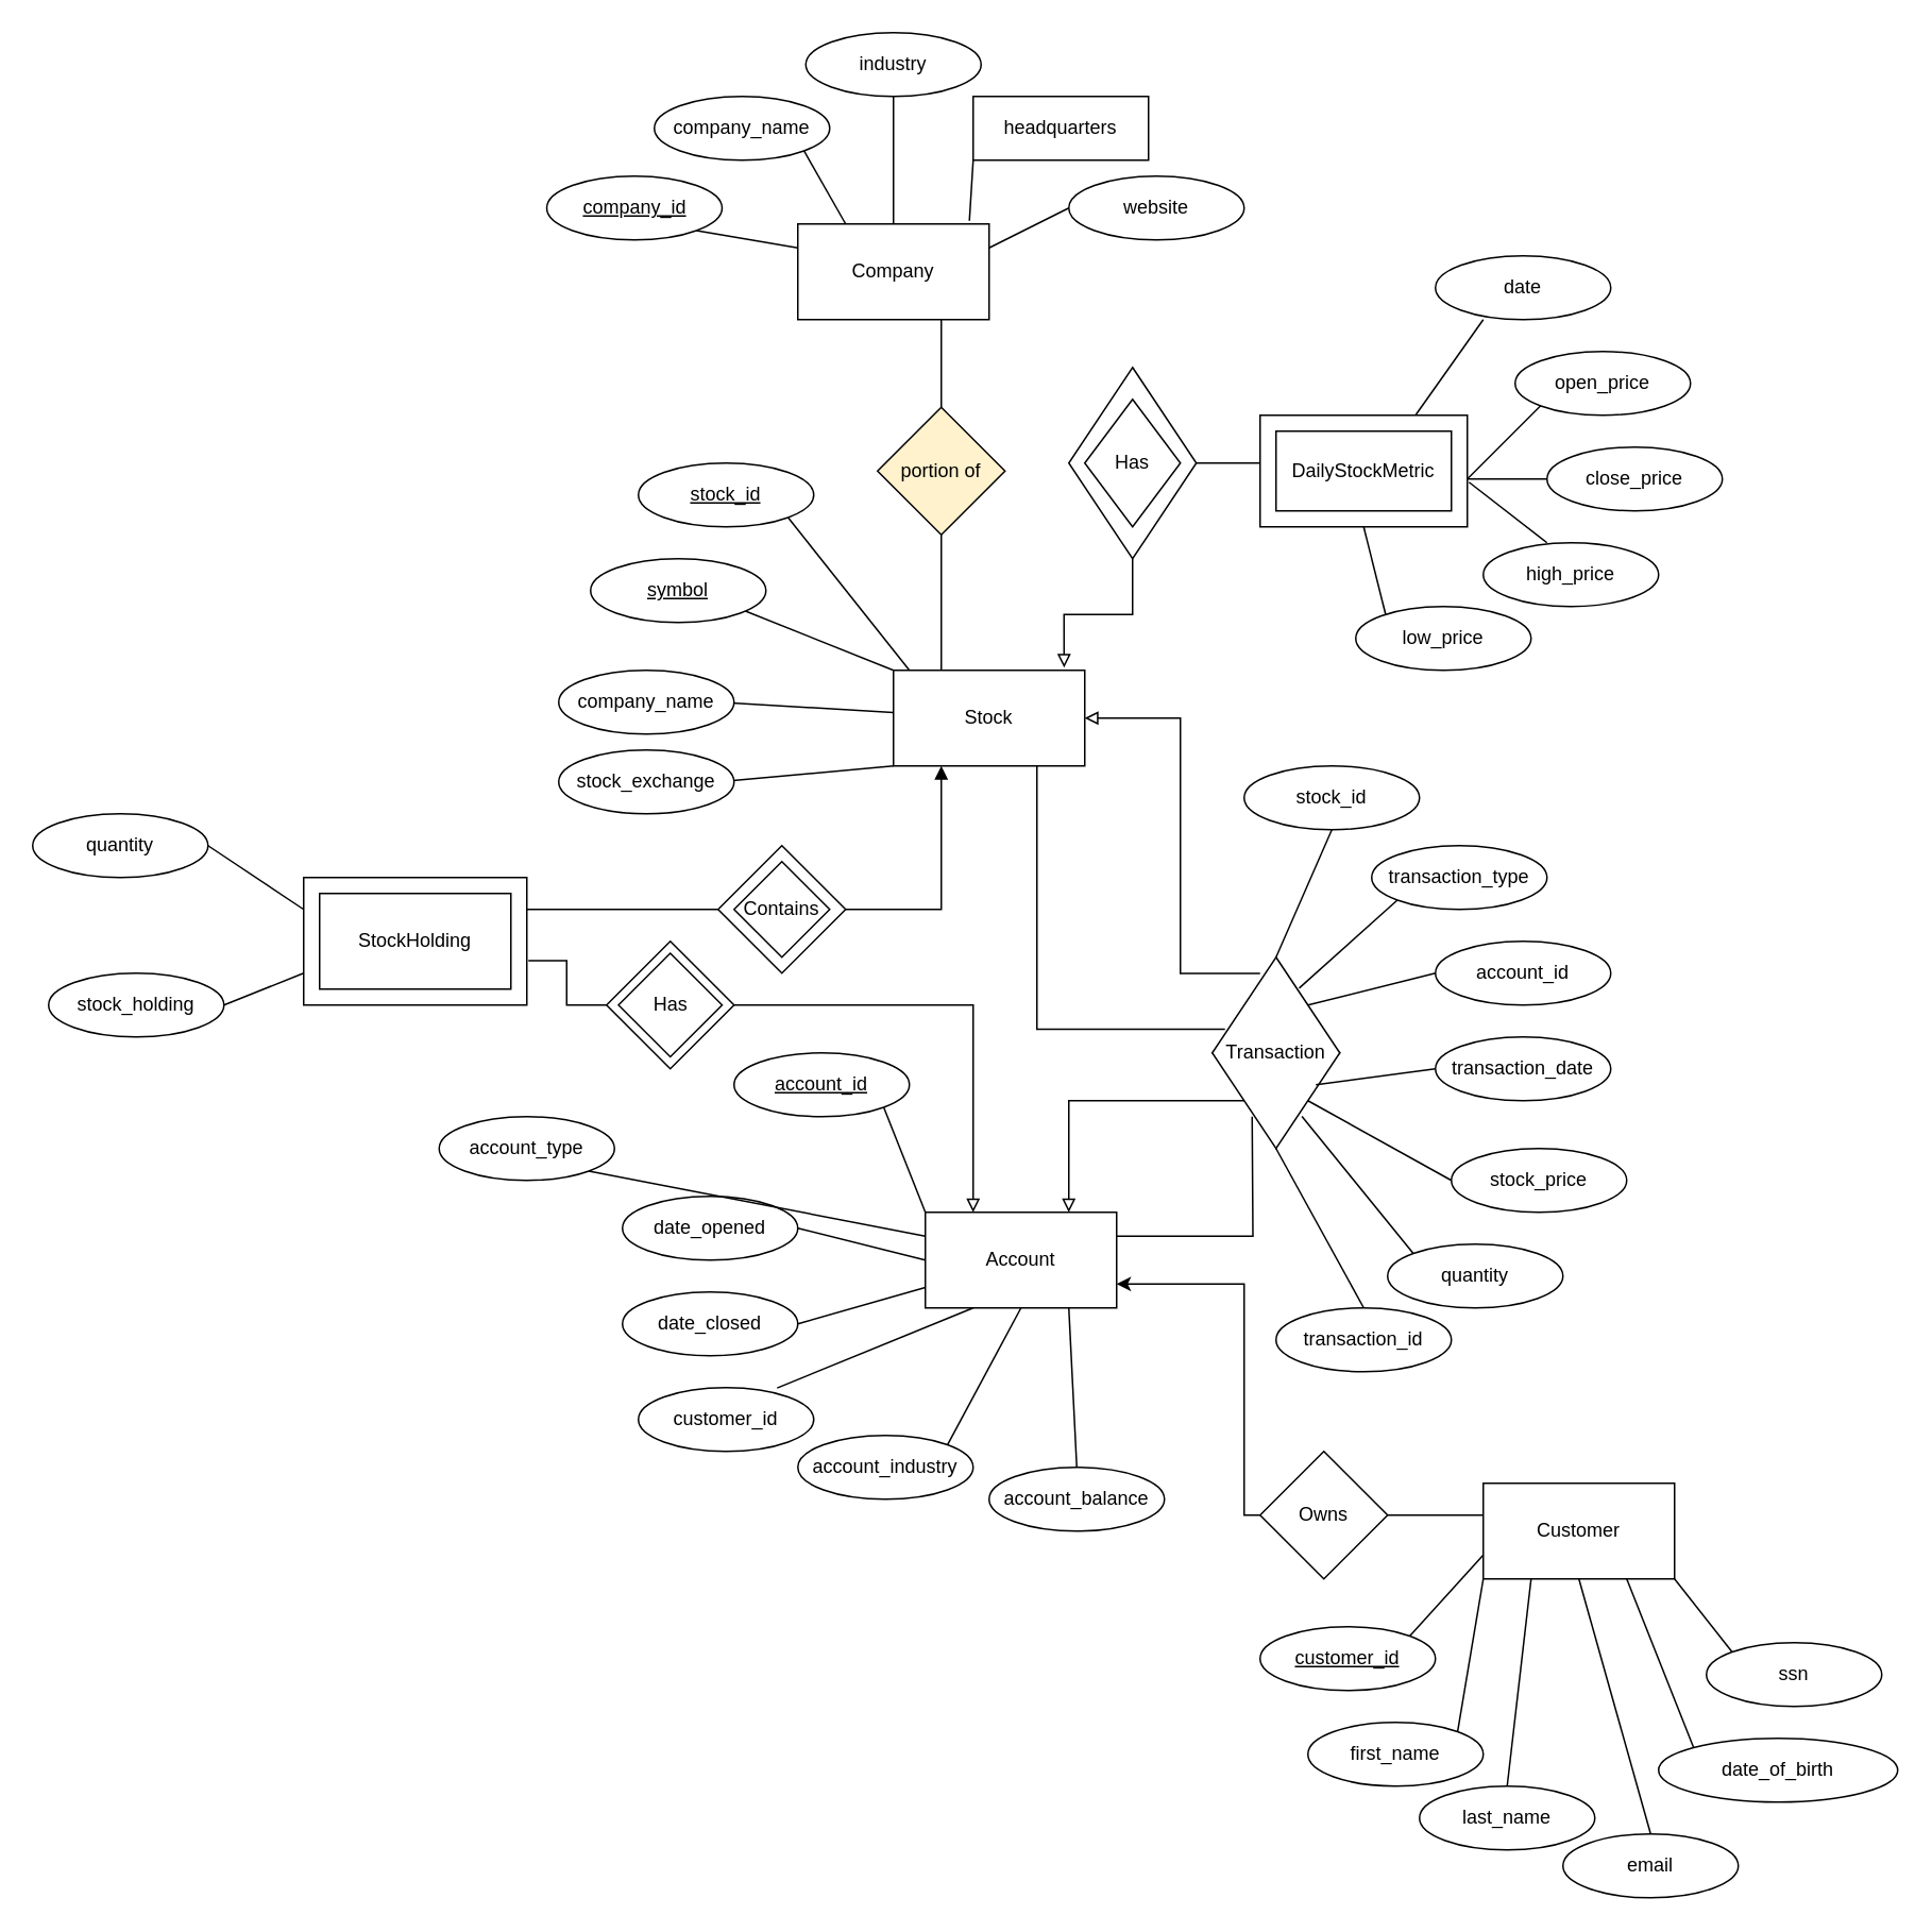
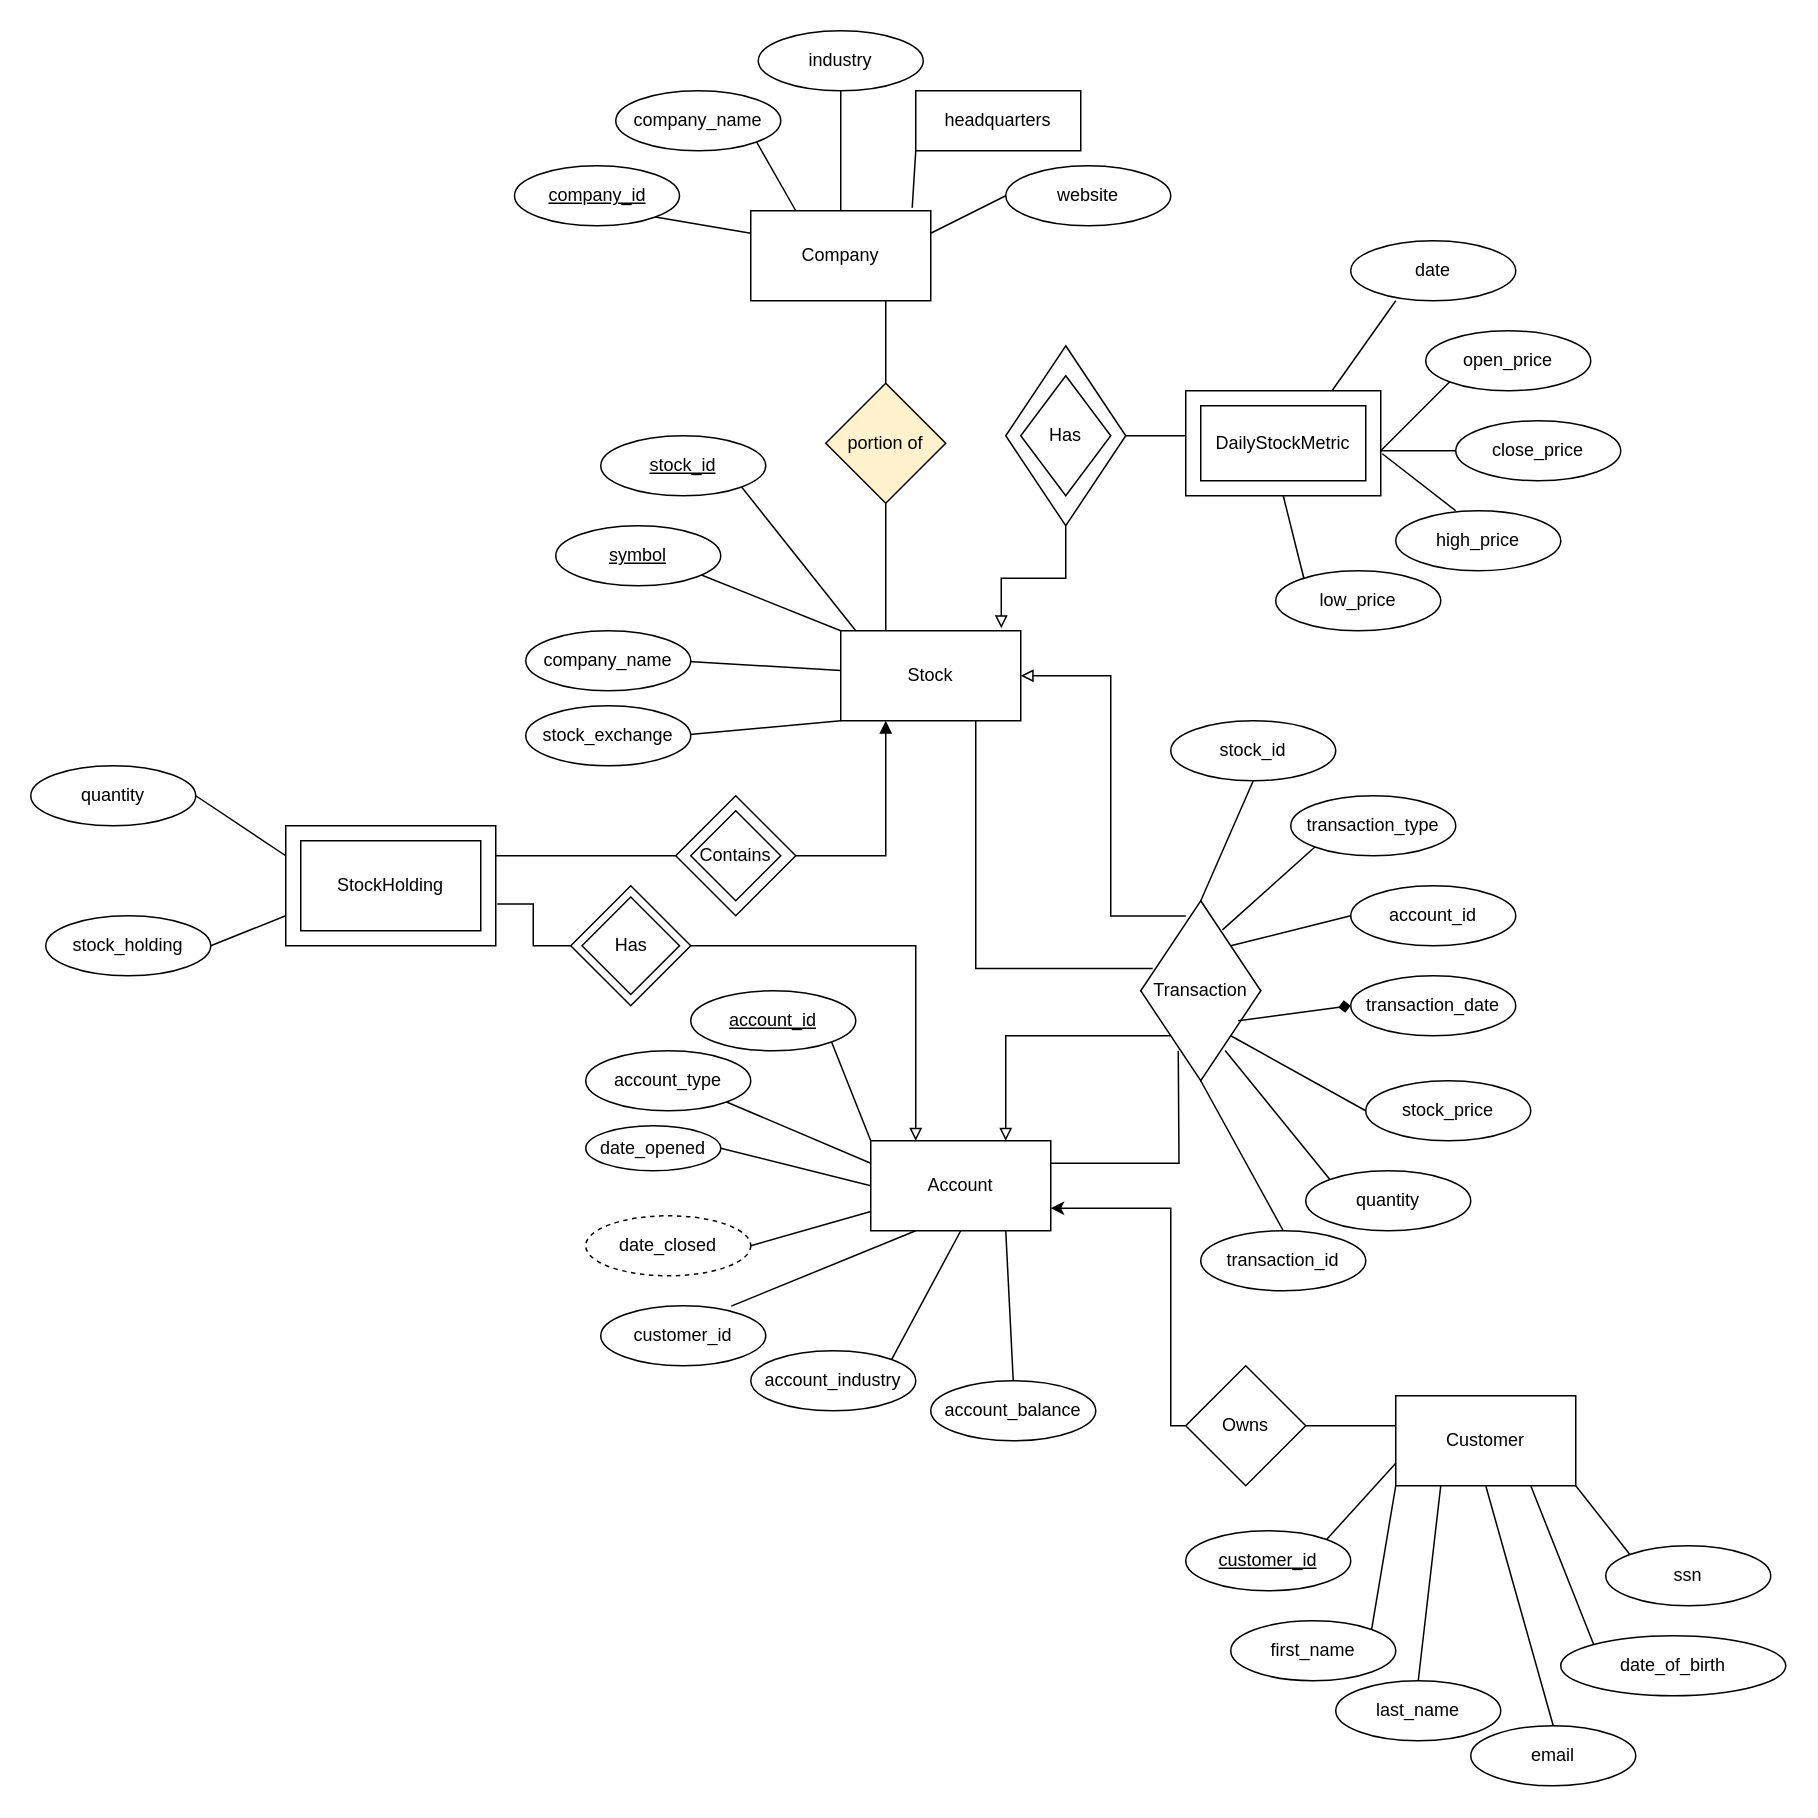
- <mxCell id="25" value="" style="endArrow=none;html=1;rounded=0;exitX=0.813;exitY=0.667;exitDx=0;exitDy=0;exitPerimeter=0;entryX=0;entryY=0.5;entryDx=0;entryDy=0;" parent="1" source="3" target="28" edge="1"><mxGeometry width="50" height="50" relative="1" as="geometry"><mxPoint x="850" y="670" as="sourcePoint" /><mxPoint x="920" y="710" as="targetPoint" /></mxGeometry></mxCell>
+ <mxCell id="25" value="" style="endArrow=diamond;html=1;rounded=0;exitX=0.813;exitY=0.667;exitDx=0;exitDy=0;exitPerimeter=0;entryX=0;entryY=0.5;entryDx=0;entryDy=0;" parent="1" source="3" target="28" edge="1"><mxGeometry width="50" height="50" relative="1" as="geometry"><mxPoint x="850" y="670" as="sourcePoint" /><mxPoint x="920" y="710" as="targetPoint" /></mxGeometry></mxCell>
- <mxCell id="34" value="account_type" style="ellipse;whiteSpace=wrap;html=1;" parent="1" vertex="1"><mxGeometry x="275" y="700" width="110" height="40" as="geometry" /></mxCell>
+ <mxCell id="34" value="account_type" style="ellipse;whiteSpace=wrap;html=1;" parent="1" vertex="1"><mxGeometry x="390" y="700" width="110" height="40" as="geometry" /></mxCell>
- <mxCell id="18" value="date_opened" style="ellipse;whiteSpace=wrap;html=1;" parent="1" vertex="1"><mxGeometry x="390" y="750" width="110" height="40" as="geometry" /></mxCell>
+ <mxCell id="18" value="date_opened" style="ellipse;whiteSpace=wrap;html=1;" parent="1" vertex="1"><mxGeometry x="390" y="750" width="90" height="30" as="geometry" /></mxCell>
- <mxCell id="22" value="date_closed" style="ellipse;whiteSpace=wrap;html=1;" parent="1" vertex="1"><mxGeometry x="390" y="810" width="110" height="40" as="geometry" /></mxCell>
+ <mxCell id="22" value="date_closed" style="ellipse;whiteSpace=wrap;html=1;dashed=1;" parent="1" vertex="1"><mxGeometry x="390" y="810" width="110" height="40" as="geometry" /></mxCell>
